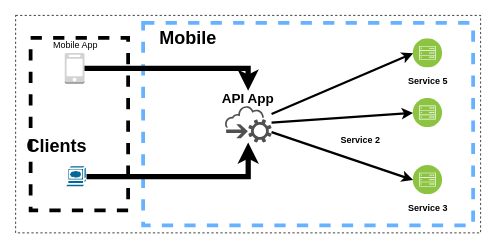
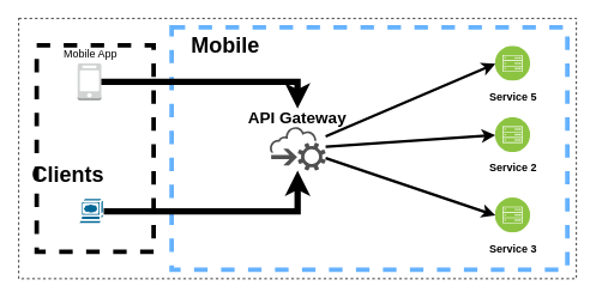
- <mxCell id="11" value="&lt;h2&gt;API App&lt;/h2&gt;" style="text;html=1;strokeColor=none;fillColor=none;align=center;verticalAlign=middle;whiteSpace=wrap;rounded=0;dashed=1;fontColor=#000000;" vertex="1" parent="1"><mxGeometry x="250" y="120.5" width="160" height="20" as="geometry" /></mxCell>
+ <mxCell id="11" value="&lt;h2&gt;API Gateway&lt;/h2&gt;" style="text;html=1;strokeColor=none;fillColor=none;align=center;verticalAlign=middle;whiteSpace=wrap;rounded=0;dashed=1;fontColor=#000000;" vertex="1" parent="1"><mxGeometry x="250" y="120.5" width="160" height="20" as="geometry" /></mxCell>
- <mxCell id="15" value="&lt;b&gt;Service 2&lt;/b&gt;" style="text;html=1;strokeColor=none;fillColor=none;align=center;verticalAlign=middle;whiteSpace=wrap;rounded=0;dashed=1;fontColor=#000000;" vertex="1" parent="1"><mxGeometry x="444.5" y="169.5" width="70" height="35" as="geometry" /></mxCell>
+ <mxCell id="15" value="&lt;b&gt;Service 2&lt;/b&gt;" style="text;html=1;strokeColor=none;fillColor=none;align=center;verticalAlign=middle;whiteSpace=wrap;rounded=0;dashed=1;fontColor=#000000;" vertex="1" parent="1"><mxGeometry x="534.5" y="169.5" width="70" height="35" as="geometry" /></mxCell>
